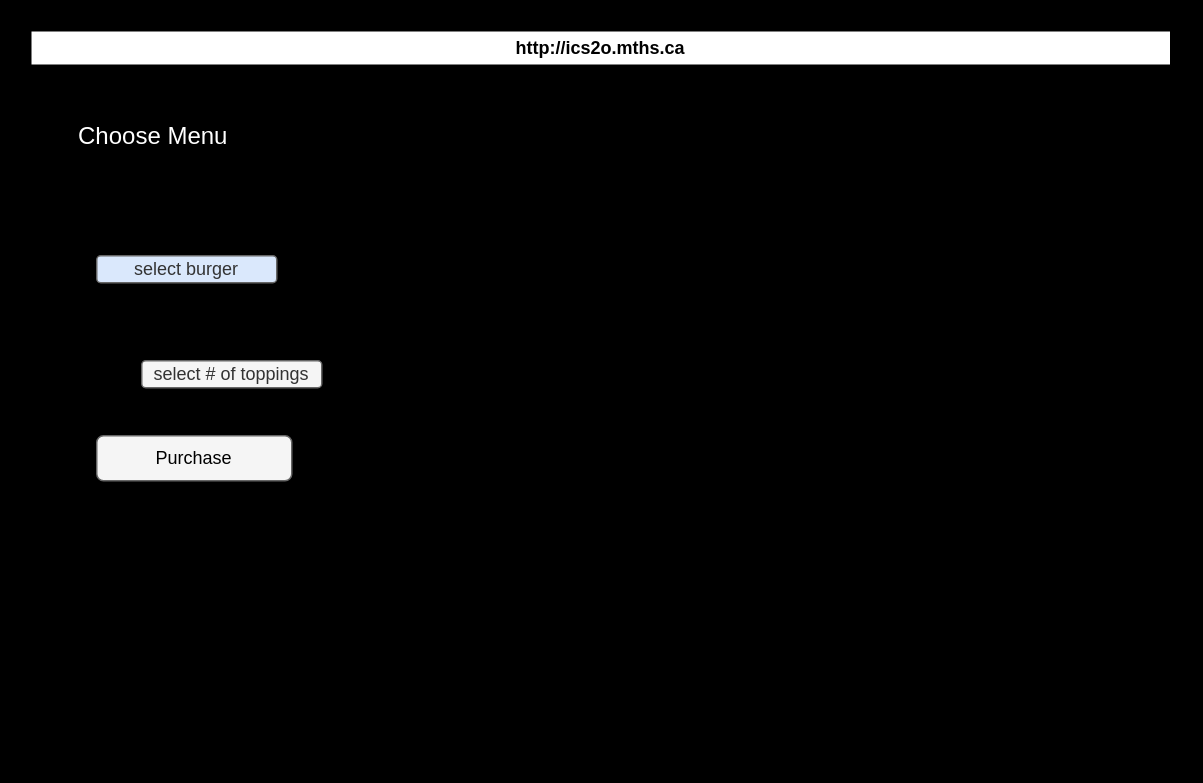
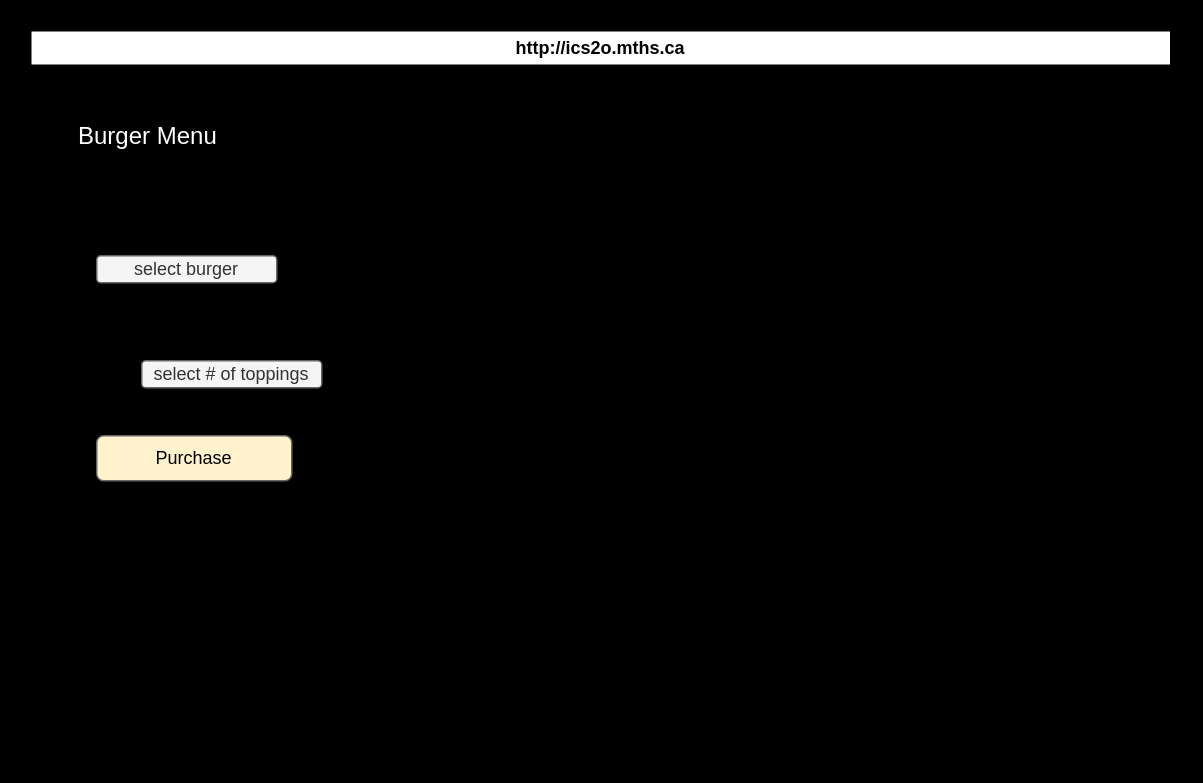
- <mxCell id="6" value="&lt;font style=&quot;&quot;&gt;&lt;span style=&quot;font-size: 16px;&quot;&gt;Choose Menu&lt;/span&gt;&lt;br&gt;&lt;/font&gt;" style="text;html=1;align=left;verticalAlign=middle;resizable=0;points=[];autosize=1;strokeColor=none;fillColor=none;strokeWidth=1;fontColor=#FFFFFF;labelBackgroundColor=none;" vertex="1" parent="3"><mxGeometry x="30" y="55" width="120" height="30" as="geometry" /></mxCell>
+ <mxCell id="6" value="&lt;font style=&quot;&quot;&gt;&lt;span style=&quot;font-size: 16px;&quot;&gt;Burger Menu&lt;/span&gt;&lt;br&gt;&lt;/font&gt;" style="text;html=1;align=left;verticalAlign=middle;resizable=0;points=[];autosize=1;strokeColor=none;fillColor=none;strokeWidth=1;fontColor=#FFFFFF;labelBackgroundColor=none;" vertex="1" parent="3"><mxGeometry x="30" y="55" width="120" height="30" as="geometry" /></mxCell>
- <mxCell id="7" value="Choose Burger:" style="text;html=1;align=center;verticalAlign=middle;resizable=0;points=[];autosize=1;strokeColor=none;fillColor=none;" vertex="1" parent="3"><mxGeometry x="30" y="115" width="110" height="30" as="geometry" /></mxCell>
- <mxCell id="4" value="select burger" style="rounded=1;whiteSpace=wrap;html=1;fillColor=#dae8fc;fontColor=#333333;strokeColor=#666666;" vertex="1" parent="3"><mxGeometry x="44" y="150" width="120" height="18" as="geometry" /></mxCell>
+ <mxCell id="4" value="select burger" style="rounded=1;whiteSpace=wrap;html=1;fillColor=#f5f5f5;fontColor=#333333;strokeColor=#666666;" vertex="1" parent="3"><mxGeometry x="44" y="150" width="120" height="18" as="geometry" /></mxCell>
- <mxCell id="5" value="Purchase" style="rounded=1;whiteSpace=wrap;html=1;fillColor=#f5f5f5;fontColor=#000000;strokeColor=#666666;" vertex="1" parent="3"><mxGeometry x="44" y="270" width="130" height="30" as="geometry" /></mxCell>
+ <mxCell id="5" value="Purchase" style="rounded=1;whiteSpace=wrap;html=1;fillColor=#fff2cc;fontColor=#000000;strokeColor=#666666;" vertex="1" parent="3"><mxGeometry x="44" y="270" width="130" height="30" as="geometry" /></mxCell>
